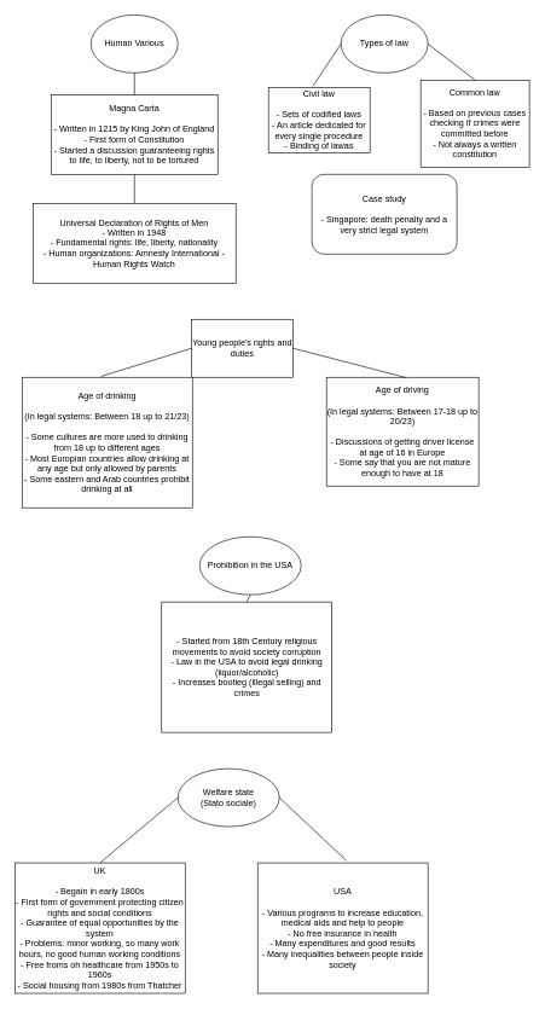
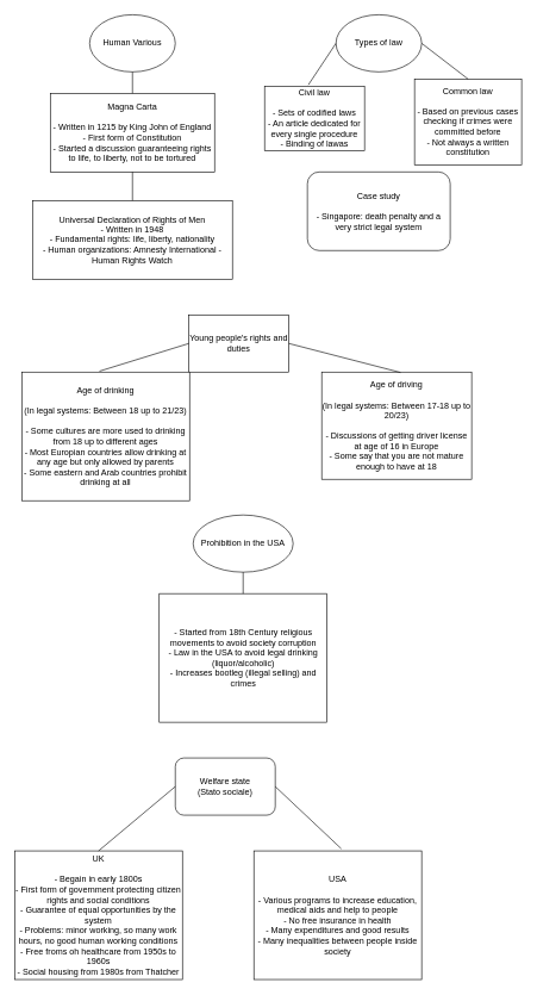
- <mxCell id="18" value="Prohibition in the USA" style="ellipse;whiteSpace=wrap;html=1;" vertex="1" parent="1"><mxGeometry x="275" y="740" width="140" height="80" as="geometry" /></mxCell>
+ <mxCell id="18" value="Prohibition in the USA" style="ellipse;whiteSpace=wrap;html=1;" vertex="1" parent="1"><mxGeometry x="270" y="720" width="140" height="80" as="geometry" /></mxCell>
- <mxCell id="19" value="Welfare state&lt;br&gt;(Stato sociale)" style="ellipse;whiteSpace=wrap;html=1;" vertex="1" parent="1"><mxGeometry x="245" y="1060" width="140" height="80" as="geometry" /></mxCell>
+ <mxCell id="19" value="Welfare state&lt;br&gt;(Stato sociale)" style="whiteSpace=wrap;html=1;rounded=1;" vertex="1" parent="1"><mxGeometry x="245" y="1060" width="140" height="80" as="geometry" /></mxCell>
